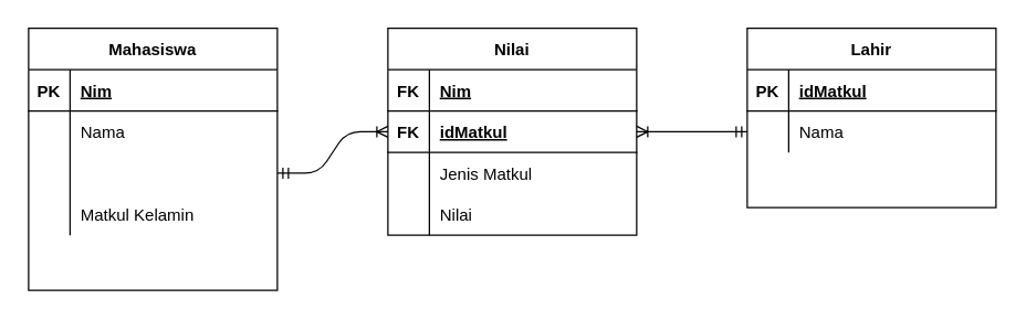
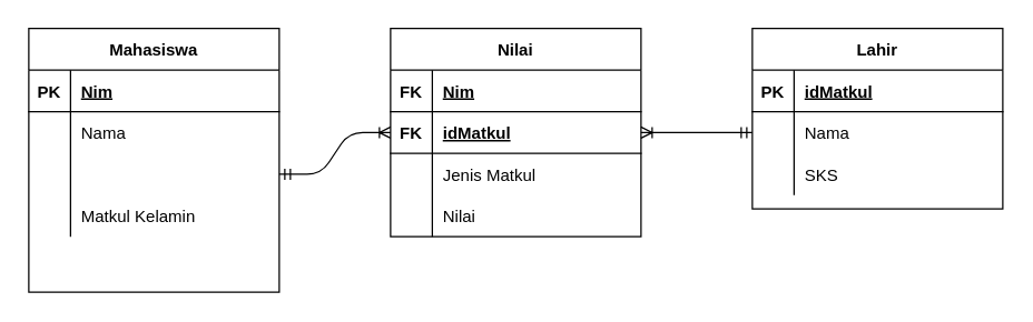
+ <mxCell id="25" value="SKS" style="shape=partialRectangle;connectable=0;fillColor=none;top=0;left=0;bottom=0;right=0;align=left;spacingLeft=6;overflow=hidden;" parent="23" vertex="1"><mxGeometry x="30" width="150" height="30" as="geometry" /></mxCell>
